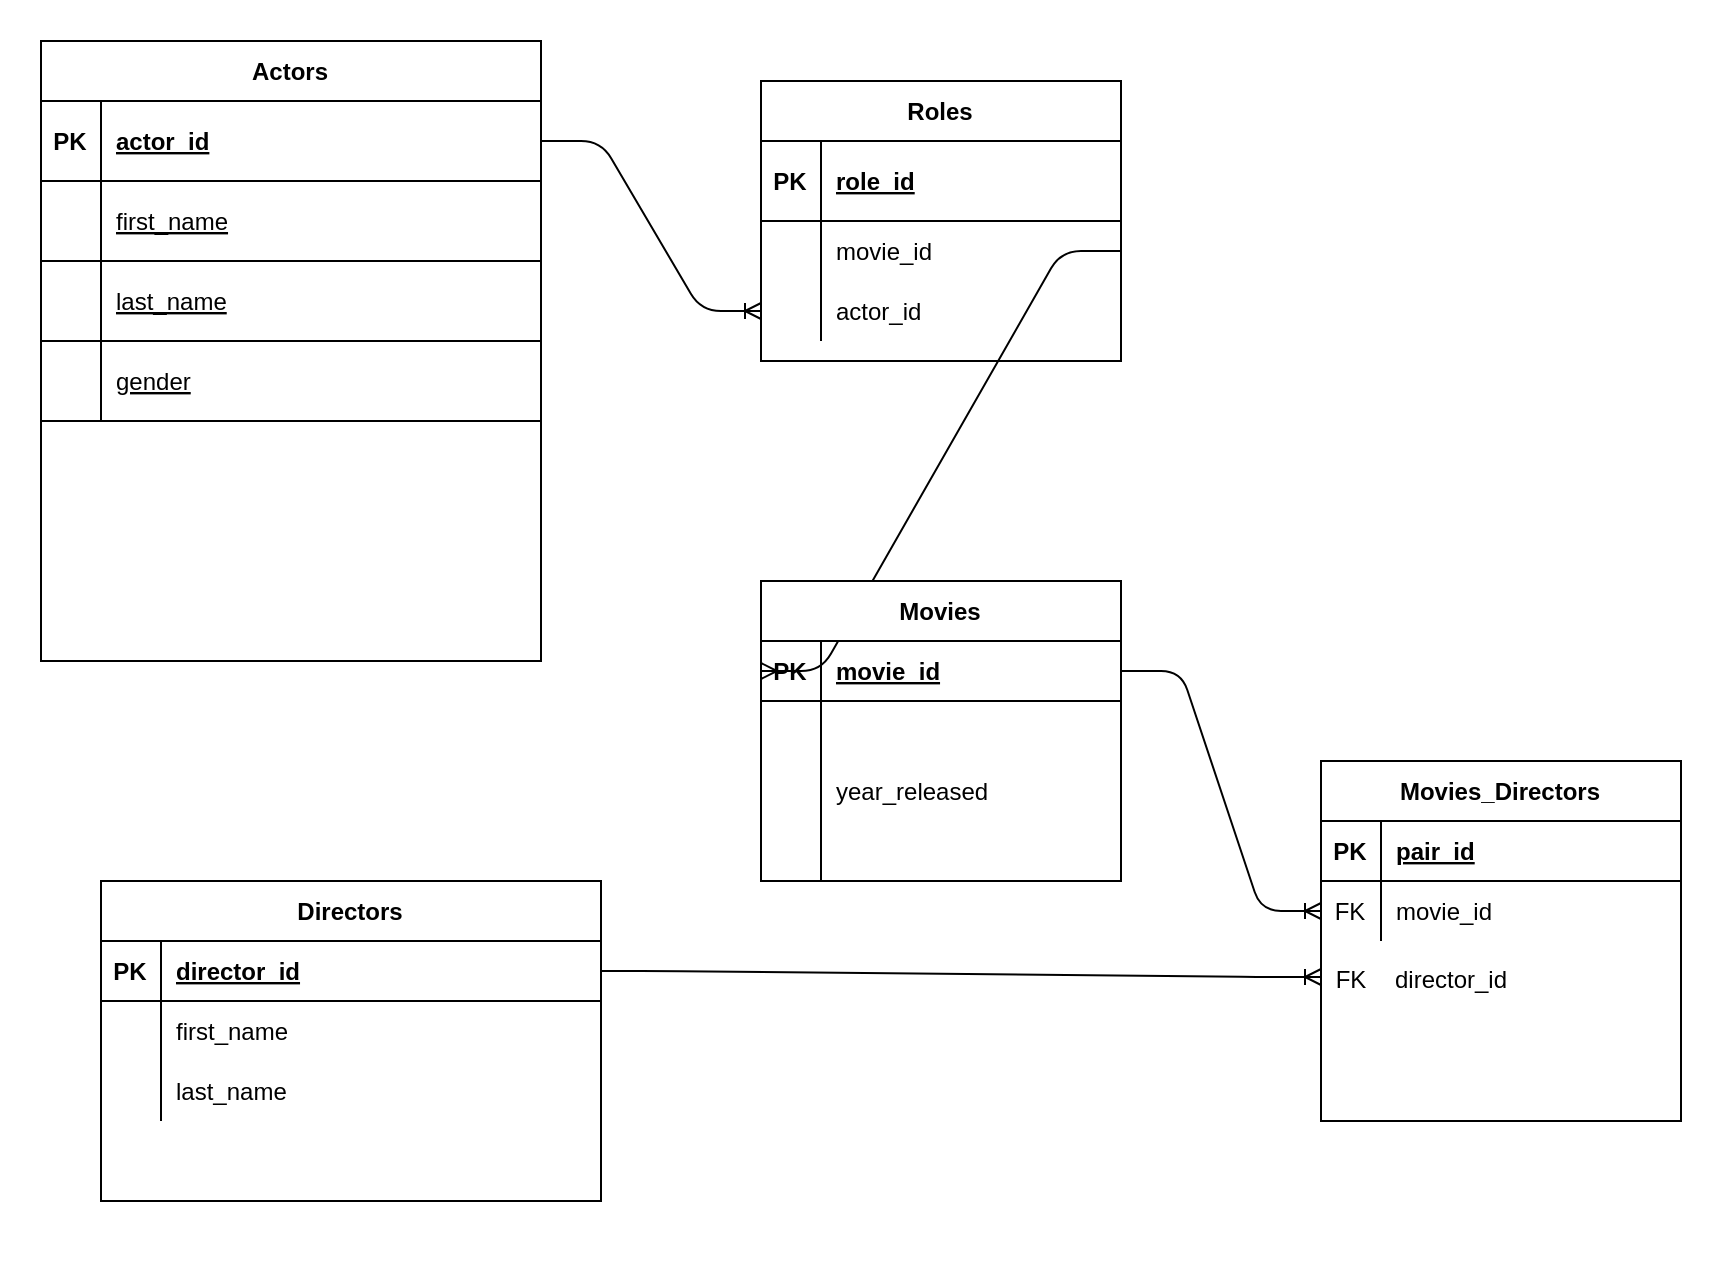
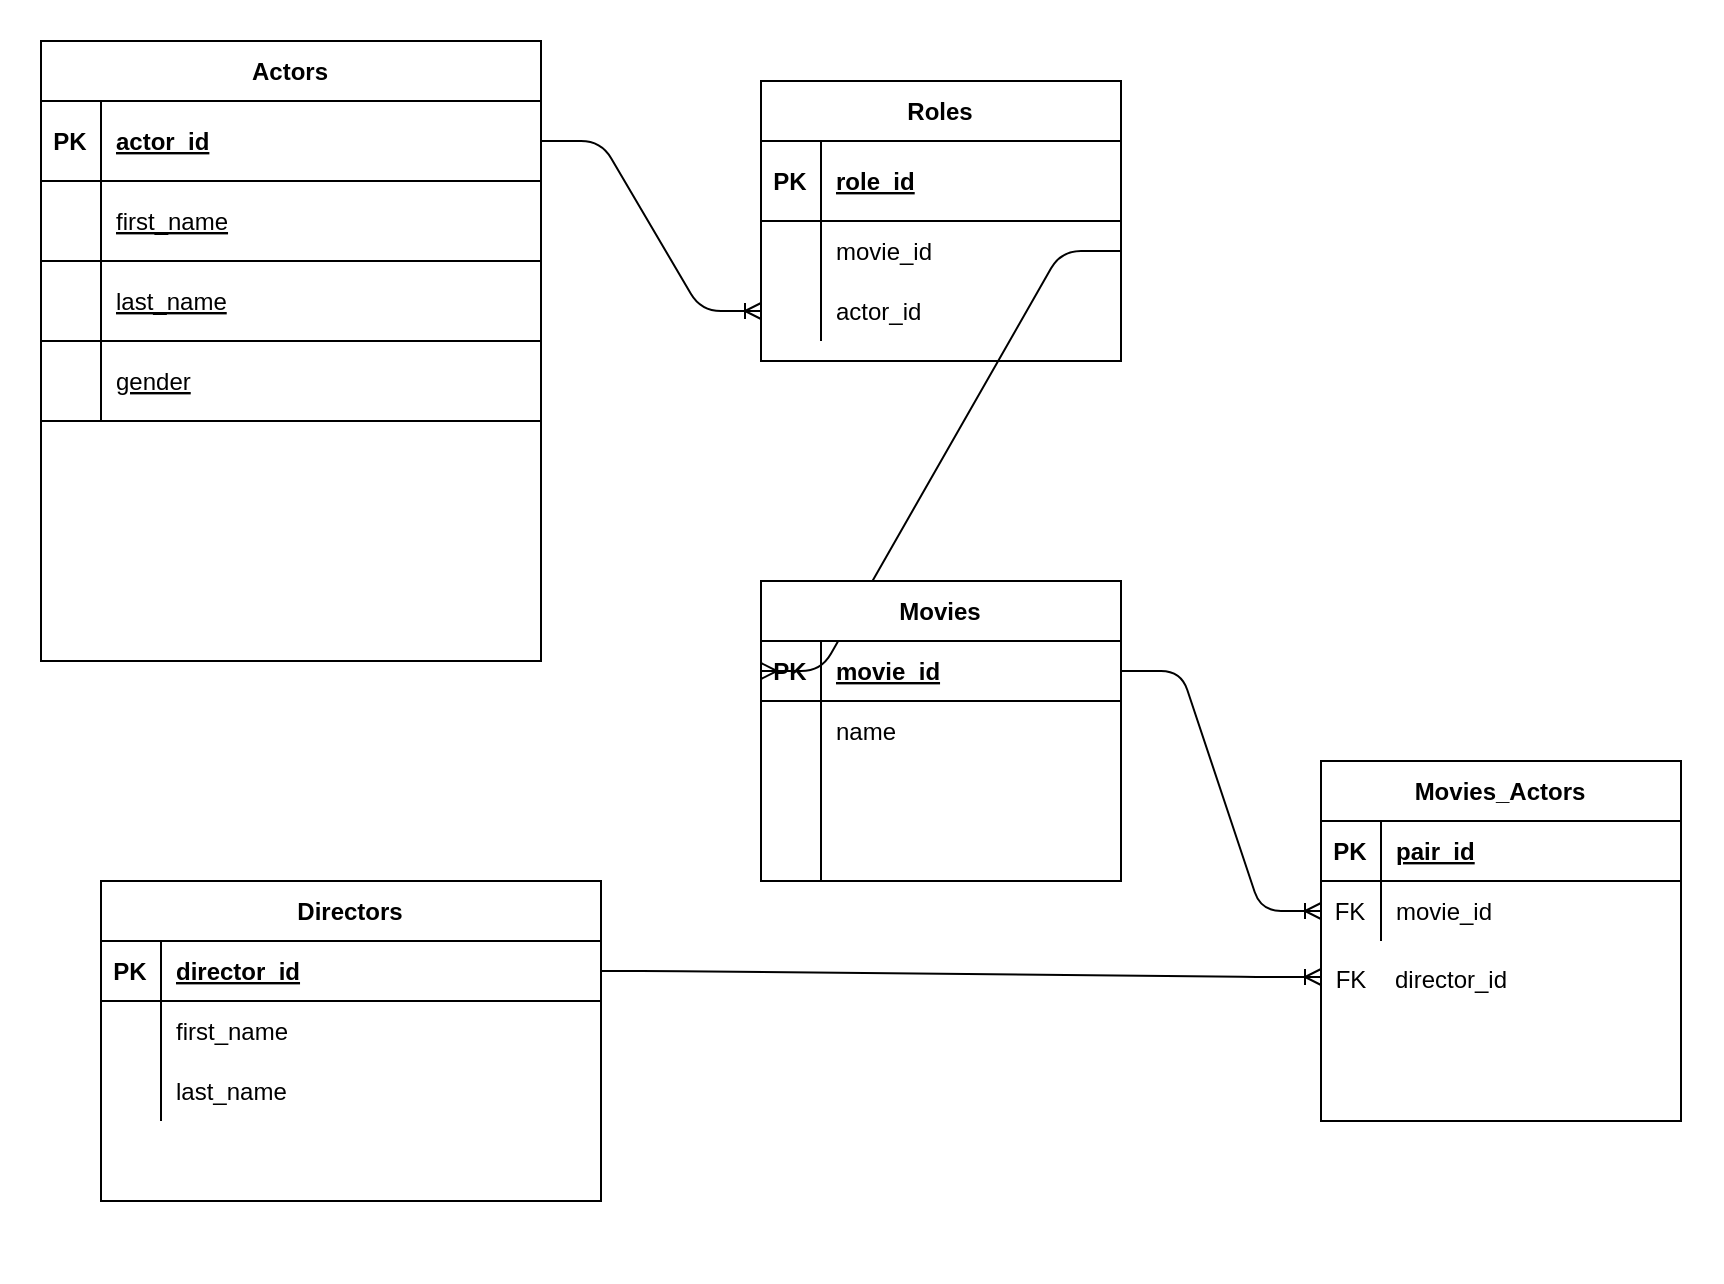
+ <mxCell id="43" value="name" style="shape=partialRectangle;connectable=0;fillColor=none;top=0;left=0;bottom=0;right=0;align=left;spacingLeft=6;overflow=hidden;" parent="41" vertex="1"><mxGeometry x="30" width="150" height="30" as="geometry" /></mxCell>
- <mxCell id="46" value="year_released" style="shape=partialRectangle;connectable=0;fillColor=none;top=0;left=0;bottom=0;right=0;align=left;spacingLeft=6;overflow=hidden;" parent="44" vertex="1"><mxGeometry x="30" width="150" height="30" as="geometry" /></mxCell>
- <mxCell id="4" value="Movies_Directors" style="shape=table;startSize=30;container=1;collapsible=1;childLayout=tableLayout;fixedRows=1;rowLines=0;fontStyle=1;align=center;resizeLast=1;" parent="2" vertex="1"><mxGeometry width="180" height="180" as="geometry" /></mxCell>
+ <mxCell id="4" value="Movies_Actors" style="shape=table;startSize=30;container=1;collapsible=1;childLayout=tableLayout;fixedRows=1;rowLines=0;fontStyle=1;align=center;resizeLast=1;" parent="2" vertex="1"><mxGeometry width="180" height="180" as="geometry" /></mxCell>
